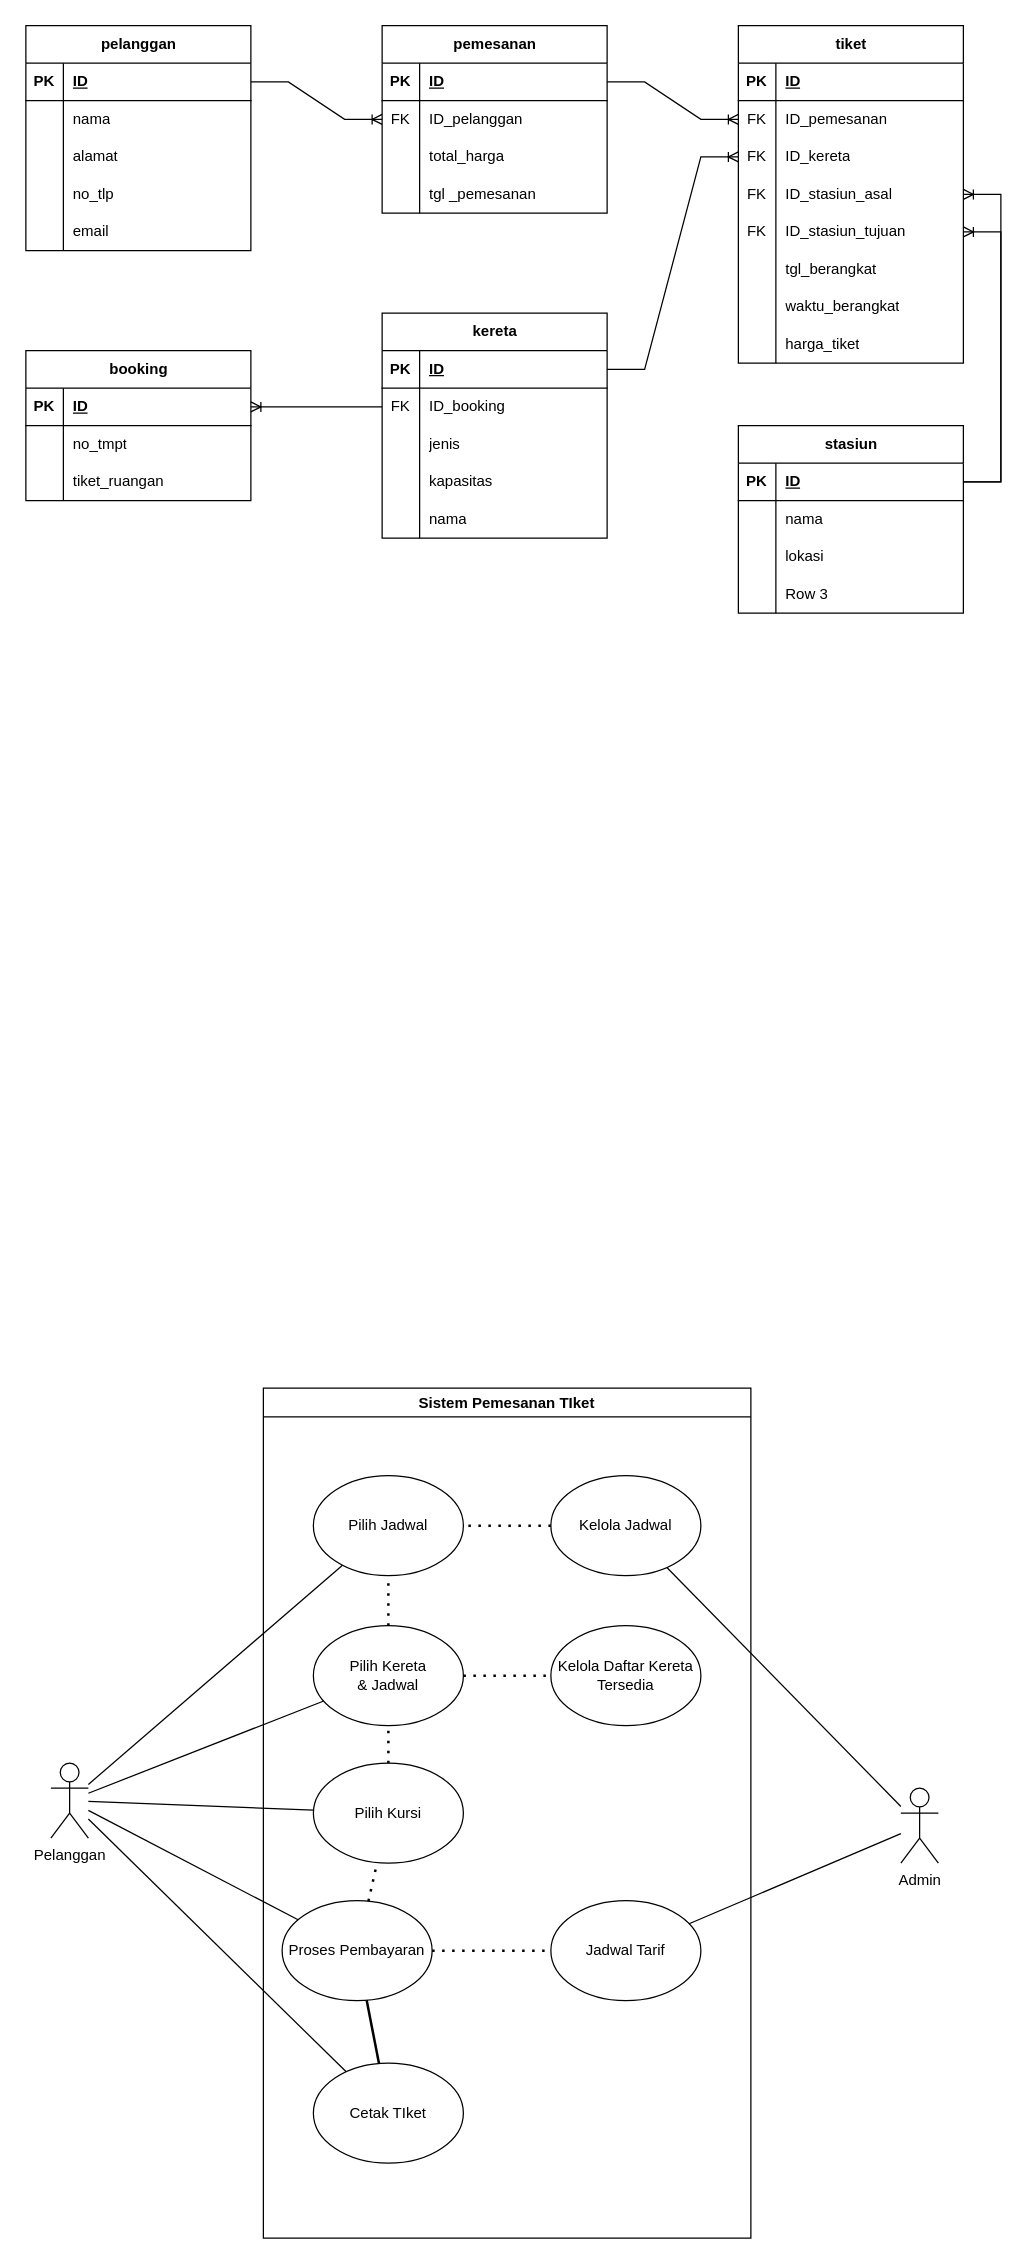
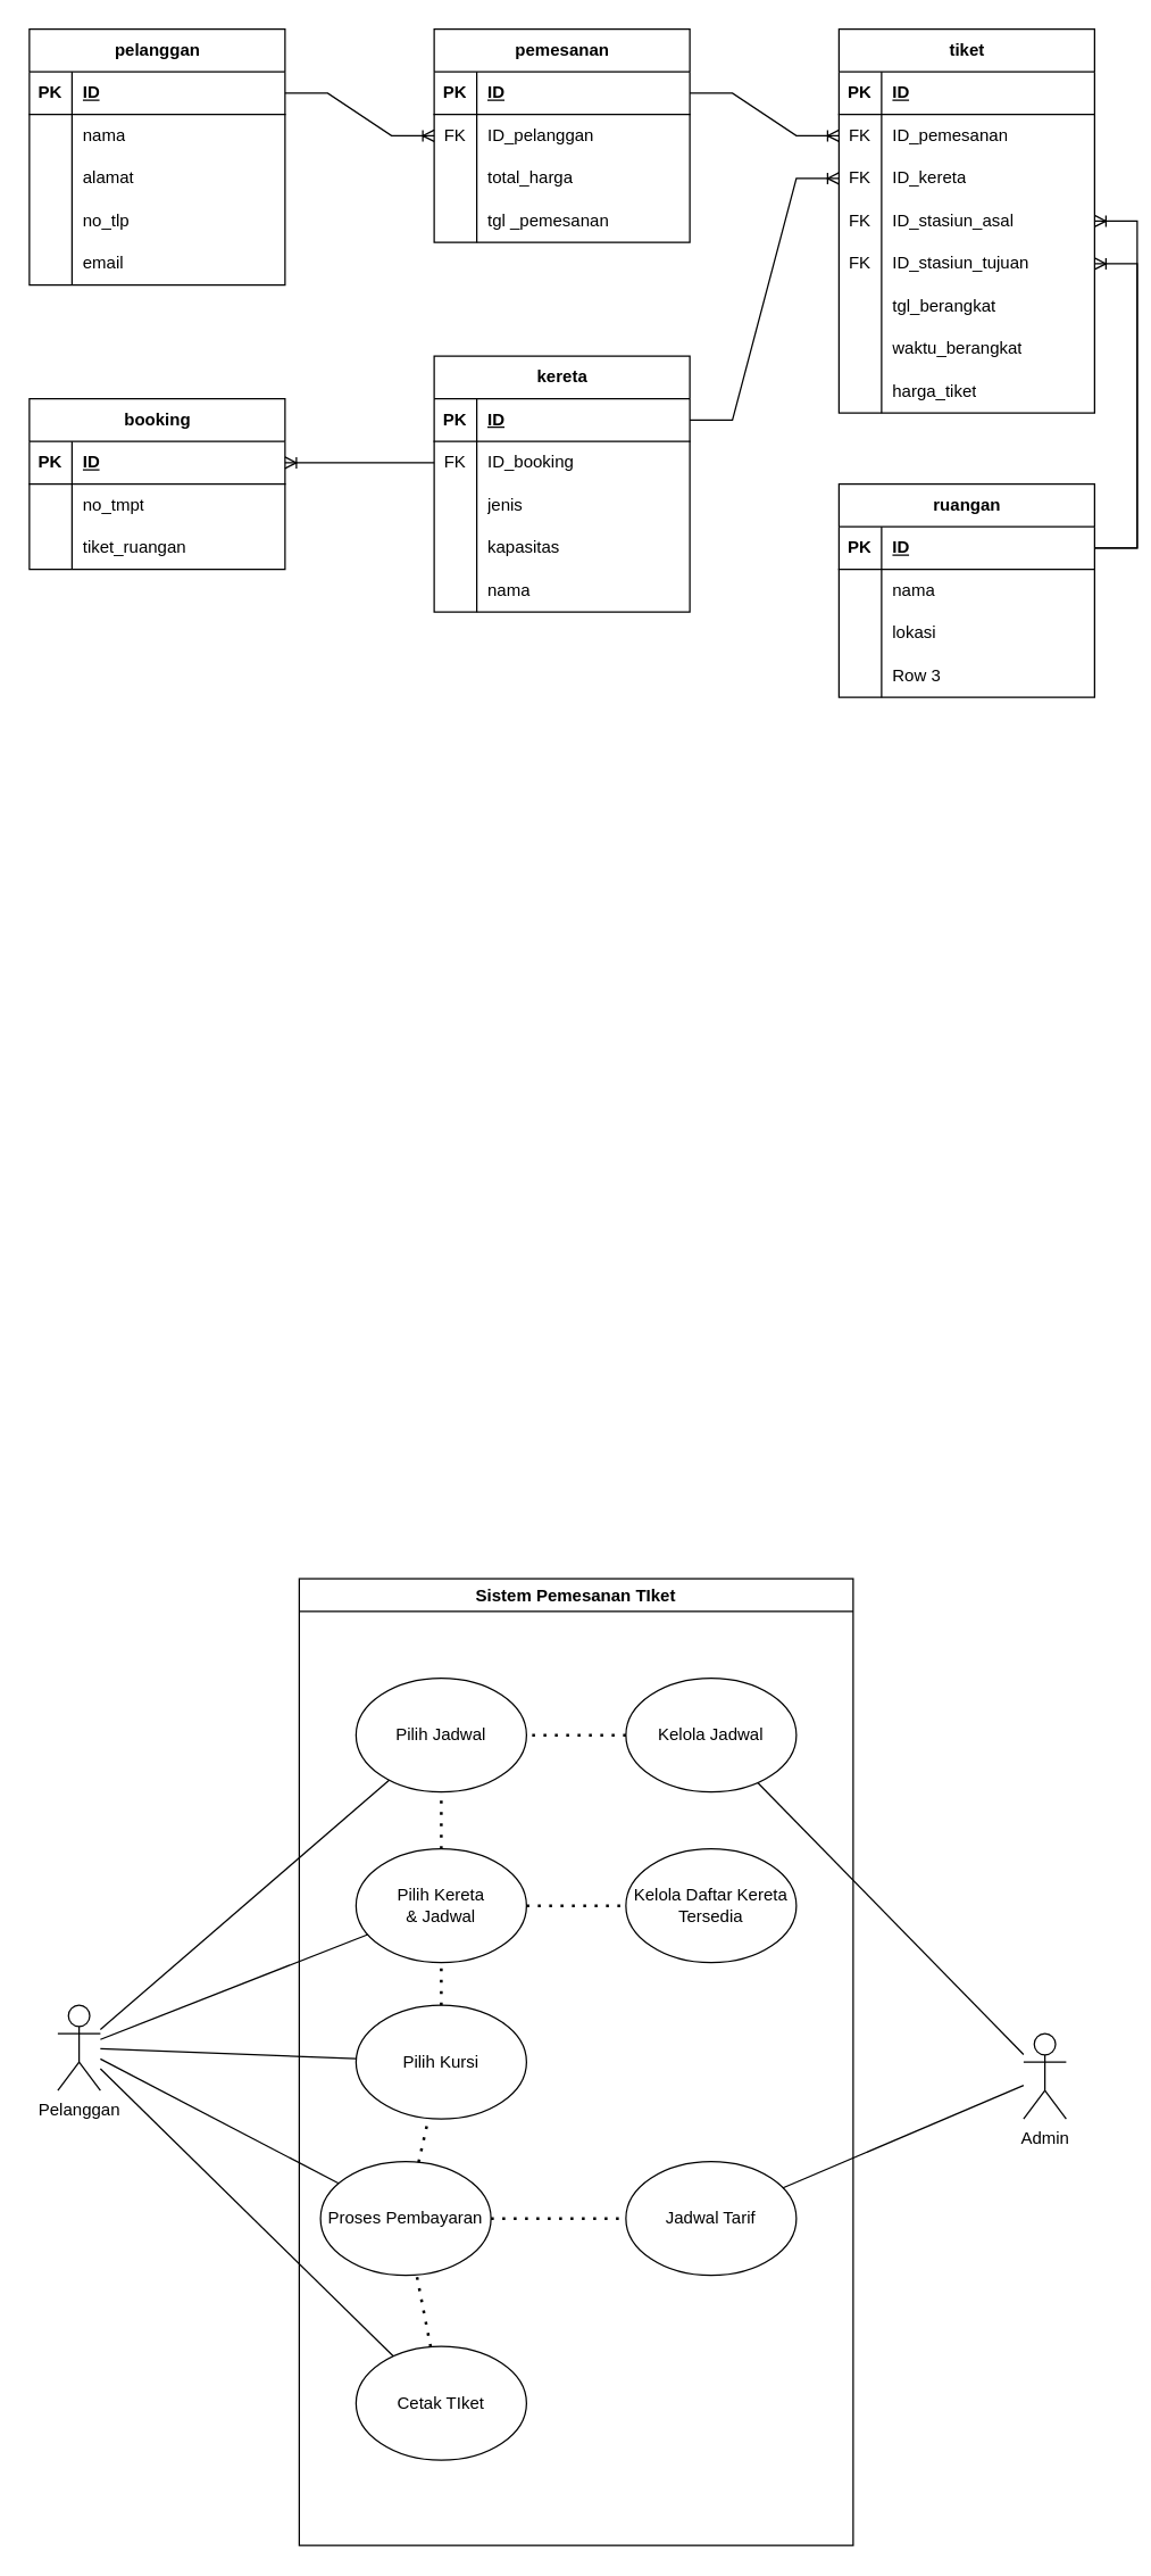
- <mxCell id="34" value="stasiun" style="shape=table;startSize=30;container=1;collapsible=1;childLayout=tableLayout;fixedRows=1;rowLines=0;fontStyle=1;align=center;resizeLast=1;html=1;" vertex="1" parent="1"><mxGeometry x="590" y="340" width="180" height="150" as="geometry" /></mxCell>
+ <mxCell id="34" value="ruangan" style="shape=table;startSize=30;container=1;collapsible=1;childLayout=tableLayout;fixedRows=1;rowLines=0;fontStyle=1;align=center;resizeLast=1;html=1;" vertex="1" parent="1"><mxGeometry x="590" y="340" width="180" height="150" as="geometry" /></mxCell>
- <mxCell id="112" value="" style="endArrow=none;dashed=0;html=1;dashPattern=1 3;strokeWidth=2;rounded=0;" edge="1" parent="101" source="106" target="105"><mxGeometry width="50" height="50" relative="1" as="geometry"><mxPoint x="140" y="460" as="sourcePoint" /><mxPoint x="190" y="410" as="targetPoint" /></mxGeometry></mxCell>
+ <mxCell id="112" value="" style="endArrow=none;dashed=1;html=1;dashPattern=1 3;strokeWidth=2;rounded=0;" edge="1" parent="101" source="106" target="105"><mxGeometry width="50" height="50" relative="1" as="geometry"><mxPoint x="140" y="460" as="sourcePoint" /><mxPoint x="190" y="410" as="targetPoint" /></mxGeometry></mxCell>
